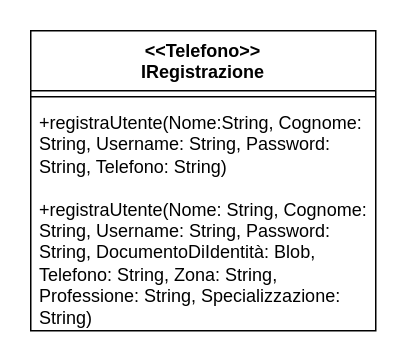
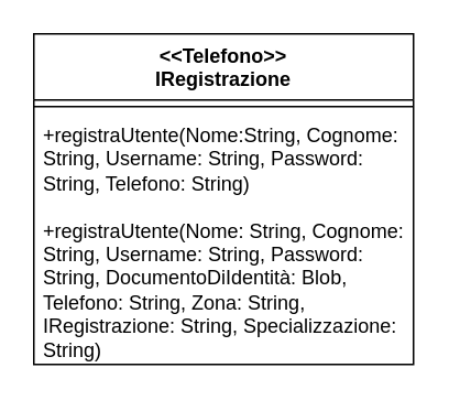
- <mxCell id="4" value="+registraUtente(Nome:String, Cognome: String, Username: String, Password:&lt;br&gt;String, Telefono: String)&lt;br&gt;&lt;br&gt;+registraUtente(Nome: String, Cognome:&lt;br&gt;String, Username: String, Password:&lt;br&gt;String, DocumentoDiIdentità: Blob, Telefono: String, Zona: String, Professione: String, Specializzazione: String)&amp;nbsp;" style="text;strokeColor=none;fillColor=none;align=left;verticalAlign=top;spacingLeft=4;spacingRight=4;overflow=hidden;rotatable=0;points=[[0,0.5],[1,0.5]];portConstraint=eastwest;whiteSpace=wrap;html=1;" vertex="1" parent="2"><mxGeometry y="48" width="230" height="152" as="geometry" /></mxCell>
+ <mxCell id="4" value="+registraUtente(Nome:String, Cognome: String, Username: String, Password:&lt;br&gt;String, Telefono: String)&lt;br&gt;&lt;br&gt;+registraUtente(Nome: String, Cognome:&lt;br&gt;String, Username: String, Password:&lt;br&gt;String, DocumentoDiIdentità: Blob, Telefono: String, Zona: String, IRegistrazione: String, Specializzazione: String)&amp;nbsp;" style="text;strokeColor=none;fillColor=none;align=left;verticalAlign=top;spacingLeft=4;spacingRight=4;overflow=hidden;rotatable=0;points=[[0,0.5],[1,0.5]];portConstraint=eastwest;whiteSpace=wrap;html=1;" vertex="1" parent="2"><mxGeometry y="48" width="230" height="152" as="geometry" /></mxCell>
